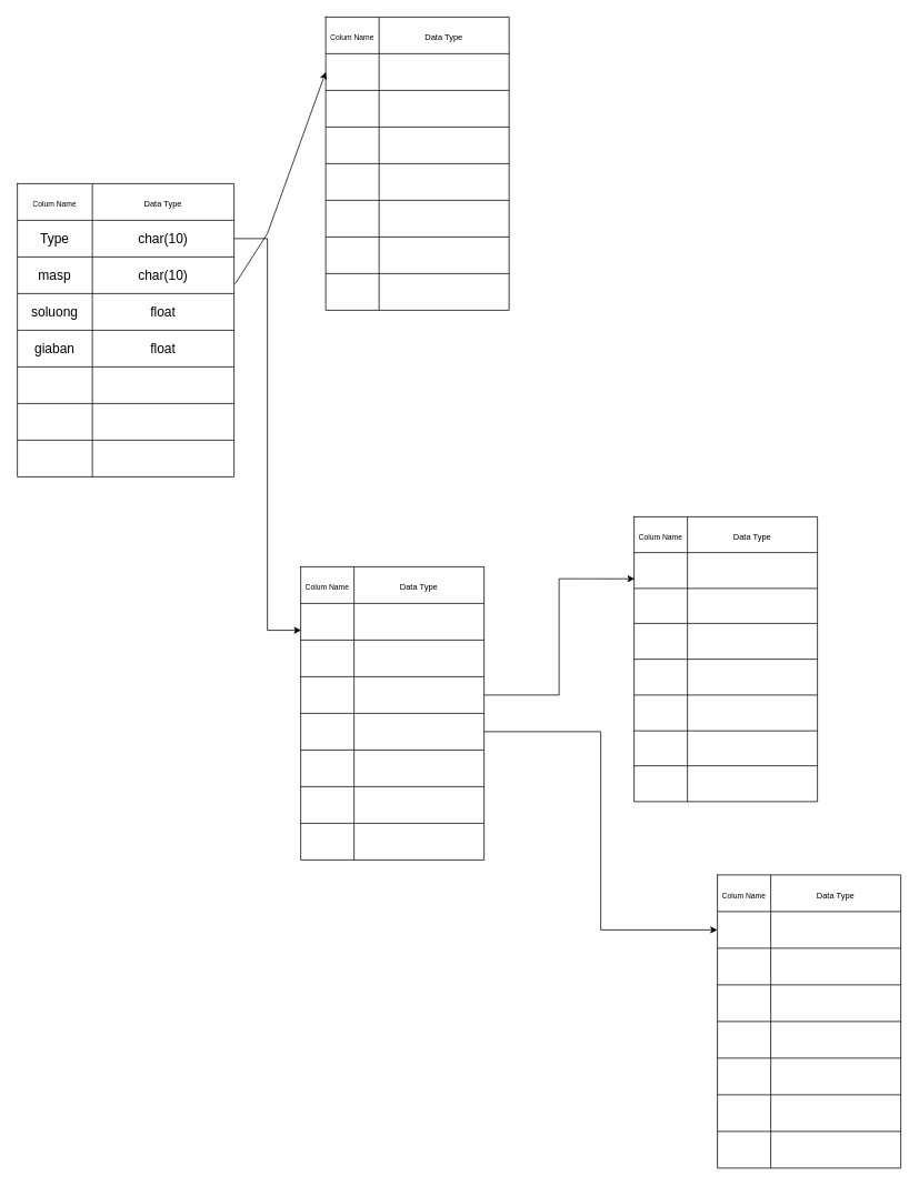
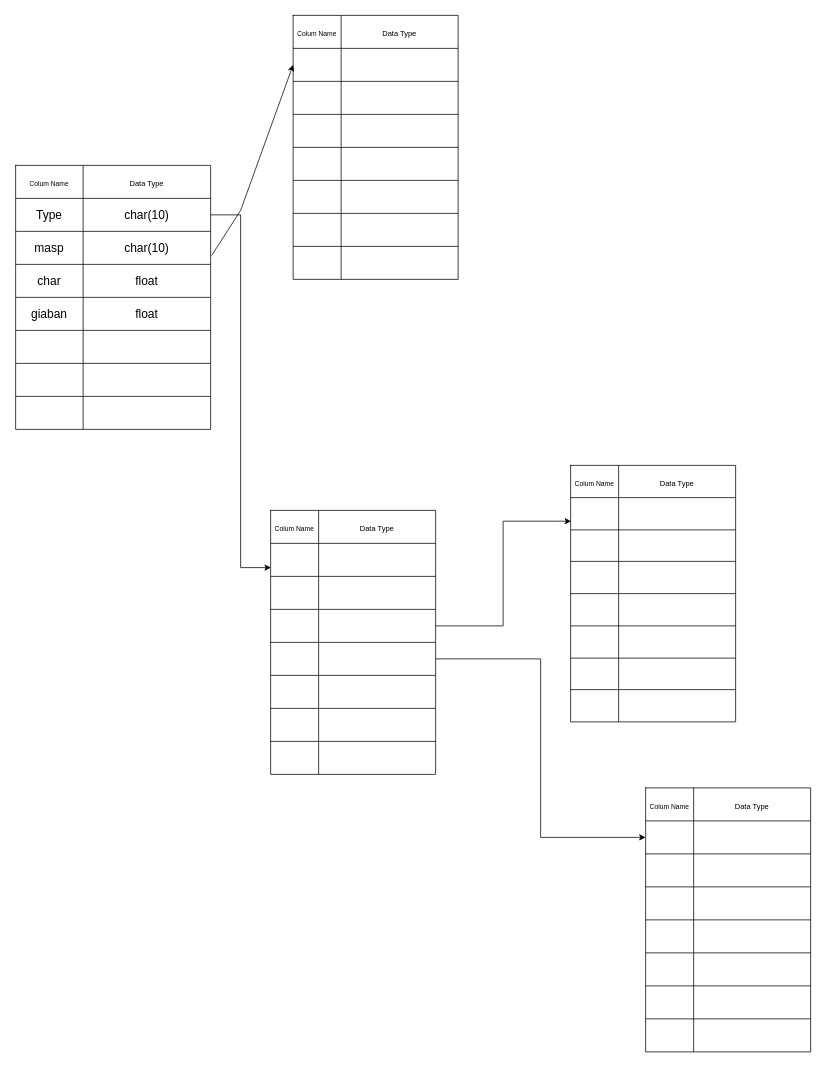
- <mxCell id="13" value="soluong" style="shape=partialRectangle;html=1;whiteSpace=wrap;connectable=0;strokeColor=inherit;overflow=hidden;fillColor=none;top=0;left=0;bottom=0;right=0;pointerEvents=1;align=center;verticalAlign=middle;fontFamily=Helvetica;fontSize=16;fontColor=default;fontStyle=0;" vertex="1" parent="12"><mxGeometry width="90" height="44" as="geometry"><mxRectangle width="90" height="44" as="alternateBounds" /></mxGeometry></mxCell>
+ <mxCell id="13" value="char" style="shape=partialRectangle;html=1;whiteSpace=wrap;connectable=0;strokeColor=inherit;overflow=hidden;fillColor=none;top=0;left=0;bottom=0;right=0;pointerEvents=1;align=center;verticalAlign=middle;fontFamily=Helvetica;fontSize=16;fontColor=default;fontStyle=0;" vertex="1" parent="12"><mxGeometry width="90" height="44" as="geometry"><mxRectangle width="90" height="44" as="alternateBounds" /></mxGeometry></mxCell>
